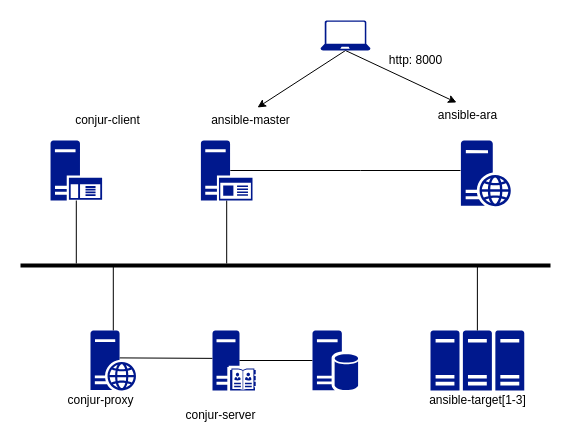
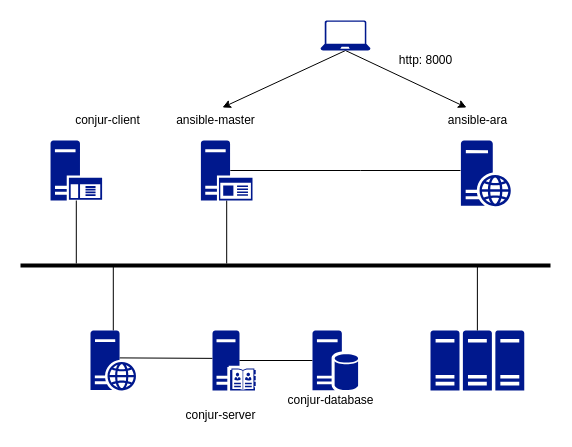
- <mxCell id="26" value="http: 8000" style="text;html=1;align=center;verticalAlign=middle;resizable=0;points=[];autosize=1;strokeColor=none;fillColor=none;" vertex="1" parent="1"><mxGeometry x="380" y="50" width="70" height="20" as="geometry" /></mxCell>
+ <mxCell id="26" value="http: 8000" style="text;html=1;align=center;verticalAlign=middle;resizable=0;points=[];autosize=1;strokeColor=none;fillColor=none;" vertex="1" parent="1"><mxGeometry x="390" y="50" width="70" height="20" as="geometry" /></mxCell>
- <mxCell id="12" value="&lt;div&gt;ansible-ara&lt;/div&gt;" style="text;html=1;align=center;verticalAlign=middle;resizable=0;points=[];autosize=1;strokeColor=none;fillColor=none;" vertex="1" parent="1"><mxGeometry x="427.28" y="105" width="80" height="20" as="geometry" /></mxCell>
+ <mxCell id="12" value="&lt;div&gt;ansible-ara&lt;/div&gt;" style="text;html=1;align=center;verticalAlign=middle;resizable=0;points=[];autosize=1;strokeColor=none;fillColor=none;" vertex="1" parent="1"><mxGeometry x="437.28" y="110" width="80" height="20" as="geometry" /></mxCell>
- <mxCell id="13" value="&lt;div&gt;ansible-master&lt;/div&gt;" style="text;html=1;align=center;verticalAlign=middle;resizable=0;points=[];autosize=1;strokeColor=none;fillColor=none;" vertex="1" parent="1"><mxGeometry x="200.4" y="110" width="100" height="20" as="geometry" /></mxCell>
+ <mxCell id="13" value="&lt;div&gt;ansible-master&lt;/div&gt;" style="text;html=1;align=center;verticalAlign=middle;resizable=0;points=[];autosize=1;strokeColor=none;fillColor=none;" vertex="1" parent="1"><mxGeometry x="165.4" y="110" width="100" height="20" as="geometry" /></mxCell>
- <mxCell id="20" value="conjur-proxy" style="text;html=1;align=center;verticalAlign=middle;resizable=0;points=[];autosize=1;strokeColor=none;fillColor=none;" vertex="1" parent="1"><mxGeometry x="60" y="390" width="80" height="20" as="geometry" /></mxCell>
+ <mxCell id="22" value="conjur-database" style="text;html=1;align=center;verticalAlign=middle;resizable=0;points=[];autosize=1;strokeColor=none;fillColor=none;" vertex="1" parent="1"><mxGeometry x="275" y="390" width="110" height="20" as="geometry" /></mxCell>
- <mxCell id="23" value="ansible-target[1-3]" style="text;html=1;align=center;verticalAlign=middle;resizable=0;points=[];autosize=1;strokeColor=none;fillColor=none;" vertex="1" parent="1"><mxGeometry x="416.89" y="390" width="120" height="20" as="geometry" /></mxCell>
